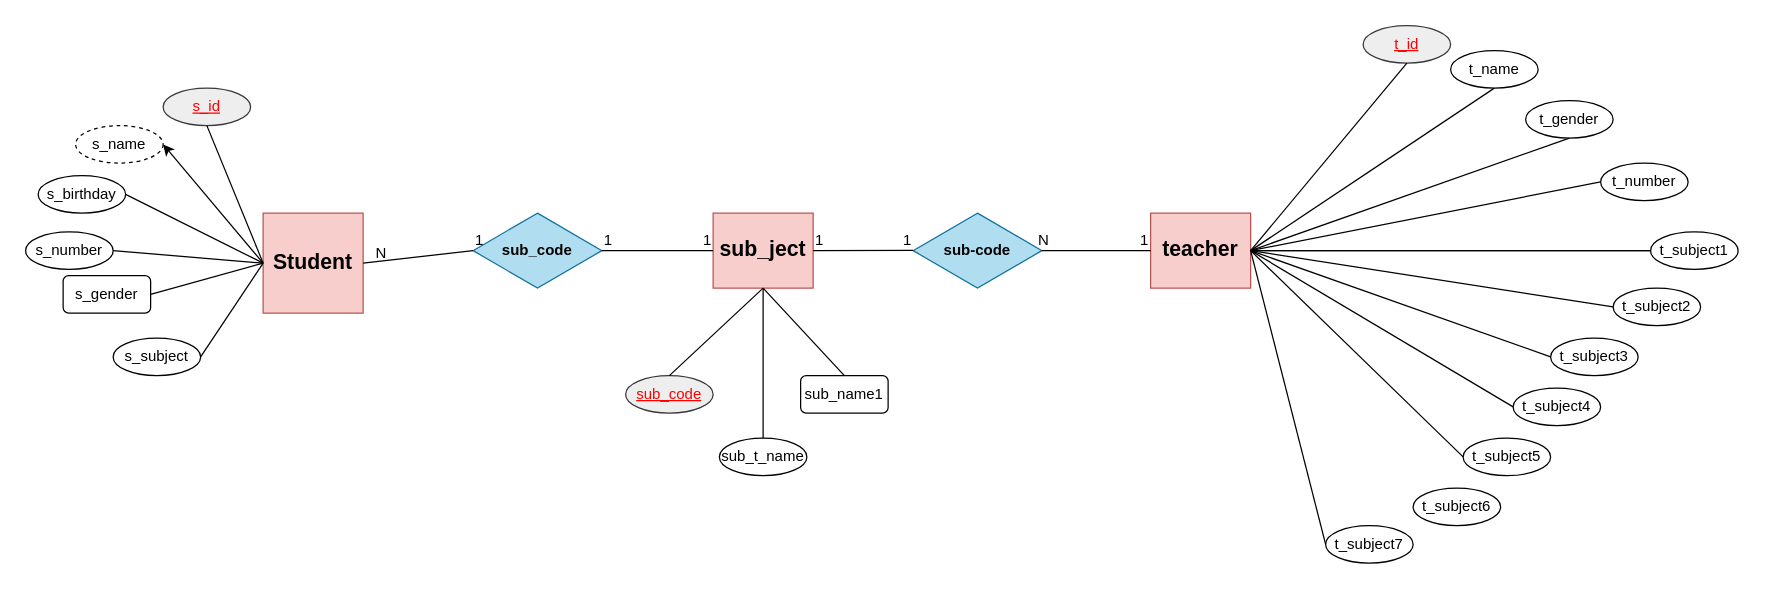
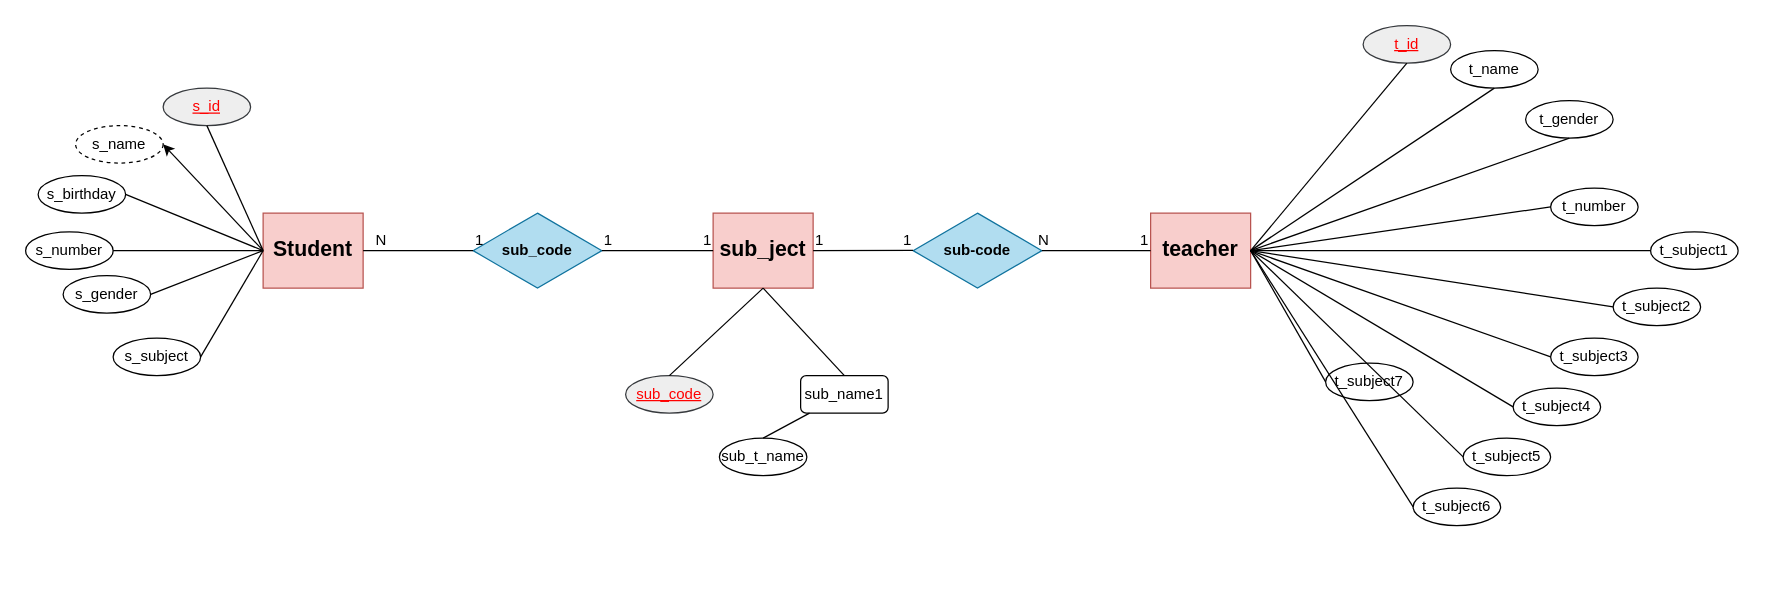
- <mxCell id="29" value="t_number" style="ellipse;whiteSpace=wrap;html=1;align=center;fontStyle=0" parent="1" vertex="1"><mxGeometry x="1280" y="130" width="70" height="30" as="geometry" /></mxCell>
+ <mxCell id="29" value="t_number" style="ellipse;whiteSpace=wrap;html=1;align=center;fontStyle=0" parent="1" vertex="1"><mxGeometry x="1240" y="150" width="70" height="30" as="geometry" /></mxCell>
- <mxCell id="46" value="" style="endArrow=none;html=1;rounded=0;exitX=1;exitY=0.5;exitDx=0;exitDy=0;" parent="1" source="3" target="30" edge="1"><mxGeometry relative="1" as="geometry"><mxPoint x="930" y="290" as="sourcePoint" /><mxPoint x="1130" y="355" as="targetPoint" /></mxGeometry></mxCell>
+ <mxCell id="46" value="" style="endArrow=none;html=1;rounded=0;entryX=0;entryY=0.5;entryDx=0;entryDy=0;exitX=1;exitY=0.5;exitDx=0;exitDy=0;" parent="1" source="3" target="35" edge="1"><mxGeometry relative="1" as="geometry"><mxPoint x="930" y="290" as="sourcePoint" /><mxPoint x="1130" y="355" as="targetPoint" /></mxGeometry></mxCell>
- <mxCell id="2" value="Student" style="rounded=0;whiteSpace=wrap;html=1;fontSize=17;fontStyle=1;fillColor=#f8cecc;strokeColor=#b85450;" parent="1" vertex="1"><mxGeometry x="210" y="170" width="80" height="80" as="geometry" /></mxCell>
+ <mxCell id="2" value="Student" style="rounded=0;whiteSpace=wrap;html=1;fontSize=17;fontStyle=1;fillColor=#f8cecc;strokeColor=#b85450;" parent="1" vertex="1"><mxGeometry x="210" y="170" width="80" height="60" as="geometry" /></mxCell>
- <mxCell id="51" value="s_gender" style="whiteSpace=wrap;html=1;align=center;fontStyle=0;rounded=1;" parent="1" vertex="1"><mxGeometry x="50" y="220" width="70" height="30" as="geometry" /></mxCell>
+ <mxCell id="51" value="s_gender" style="ellipse;whiteSpace=wrap;html=1;align=center;fontStyle=0" parent="1" vertex="1"><mxGeometry x="50" y="220" width="70" height="30" as="geometry" /></mxCell>
- <mxCell id="24" value="" style="endArrow=none;html=1;rounded=0;entryX=0.5;entryY=1;entryDx=0;entryDy=0;exitX=0.5;exitY=0;exitDx=0;exitDy=0;" parent="1" source="22" target="4" edge="1"><mxGeometry relative="1" as="geometry"><mxPoint x="510" y="210" as="sourcePoint" /><mxPoint x="670" y="210" as="targetPoint" /></mxGeometry></mxCell>
+ <mxCell id="24" value="" style="endArrow=none;html=1;rounded=0;exitX=0.5;exitY=0;exitDx=0;exitDy=0;" parent="1" source="22" target="23" edge="1"><mxGeometry relative="1" as="geometry"><mxPoint x="510" y="210" as="sourcePoint" /><mxPoint x="670" y="210" as="targetPoint" /></mxGeometry></mxCell>
- <mxCell id="36" value="t_subject7" style="ellipse;whiteSpace=wrap;html=1;align=center;fontStyle=0" parent="1" vertex="1"><mxGeometry x="1060" y="420" width="70" height="30" as="geometry" /></mxCell>
+ <mxCell id="36" value="t_subject7" style="ellipse;whiteSpace=wrap;html=1;align=center;fontStyle=0" parent="1" vertex="1"><mxGeometry x="1060" y="290" width="70" height="30" as="geometry" /></mxCell>
